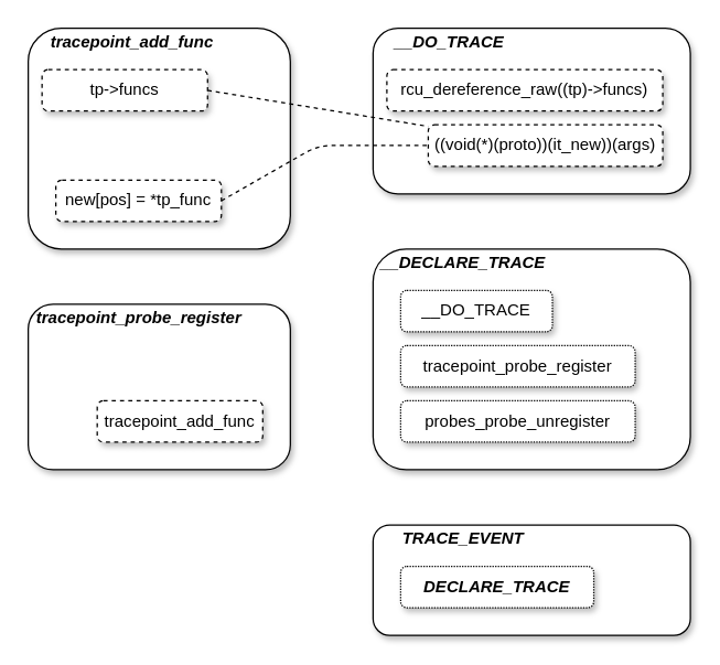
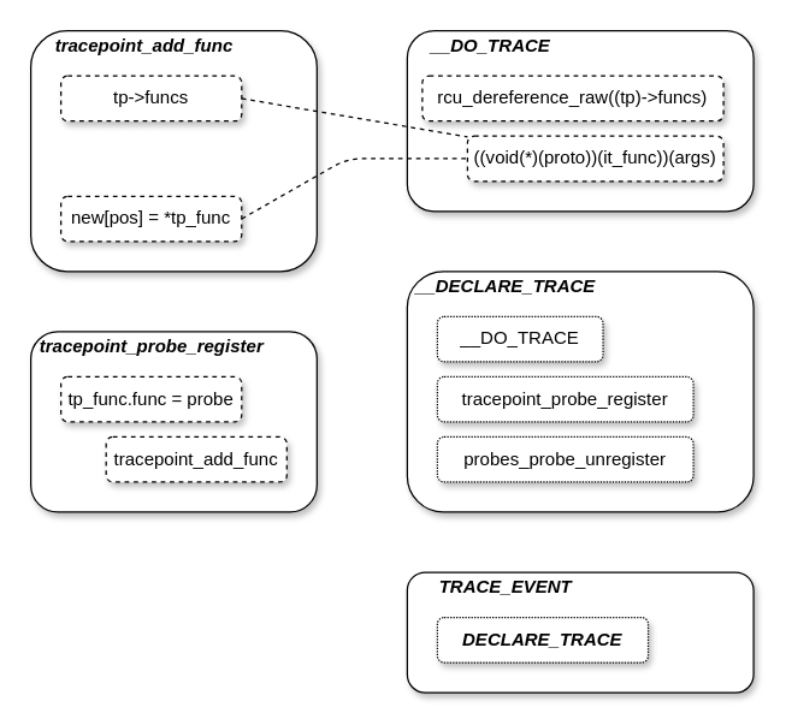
- <mxCell id="8" value="tp-&amp;gt;funcs" style="rounded=1;whiteSpace=wrap;html=1;shadow=1;dashed=1;" vertex="1" parent="1"><mxGeometry x="30" y="50" width="120" height="30" as="geometry" /></mxCell>
+ <mxCell id="8" value="tp-&amp;gt;funcs" style="rounded=1;whiteSpace=wrap;html=1;shadow=1;dashed=1;" vertex="1" parent="1"><mxGeometry x="40" y="50" width="120" height="30" as="geometry" /></mxCell>
- <mxCell id="13" value="((void(*)(proto))(it_new))(args)" style="rounded=1;whiteSpace=wrap;html=1;shadow=1;dashed=1;" vertex="1" parent="1"><mxGeometry x="310" y="90" width="170" height="30" as="geometry" /></mxCell>
+ <mxCell id="13" value="((void(*)(proto))(it_func))(args)" style="rounded=1;whiteSpace=wrap;html=1;shadow=1;dashed=1;" vertex="1" parent="1"><mxGeometry x="310" y="90" width="170" height="30" as="geometry" /></mxCell>
+ <mxCell id="4" value="tp_func.func = probe" style="rounded=1;whiteSpace=wrap;html=1;shadow=1;dashed=1;" vertex="1" parent="1"><mxGeometry x="40" y="250" width="120" height="30" as="geometry" /></mxCell>
